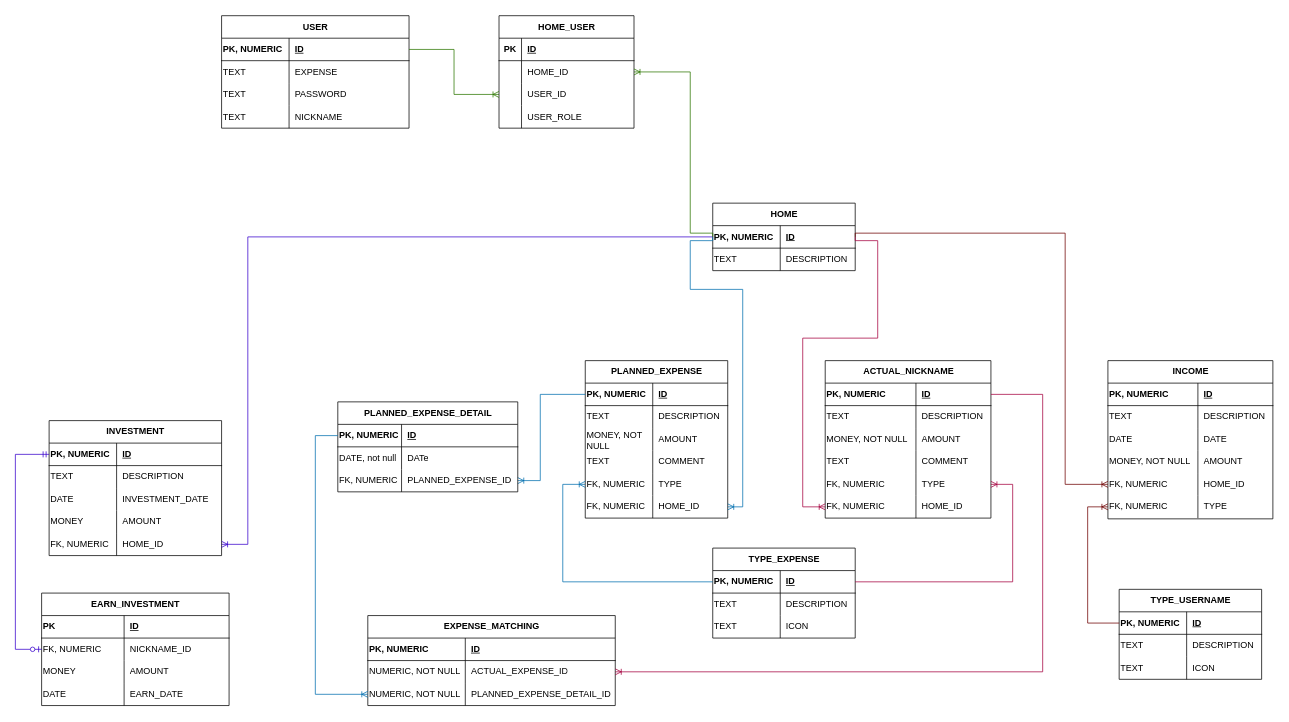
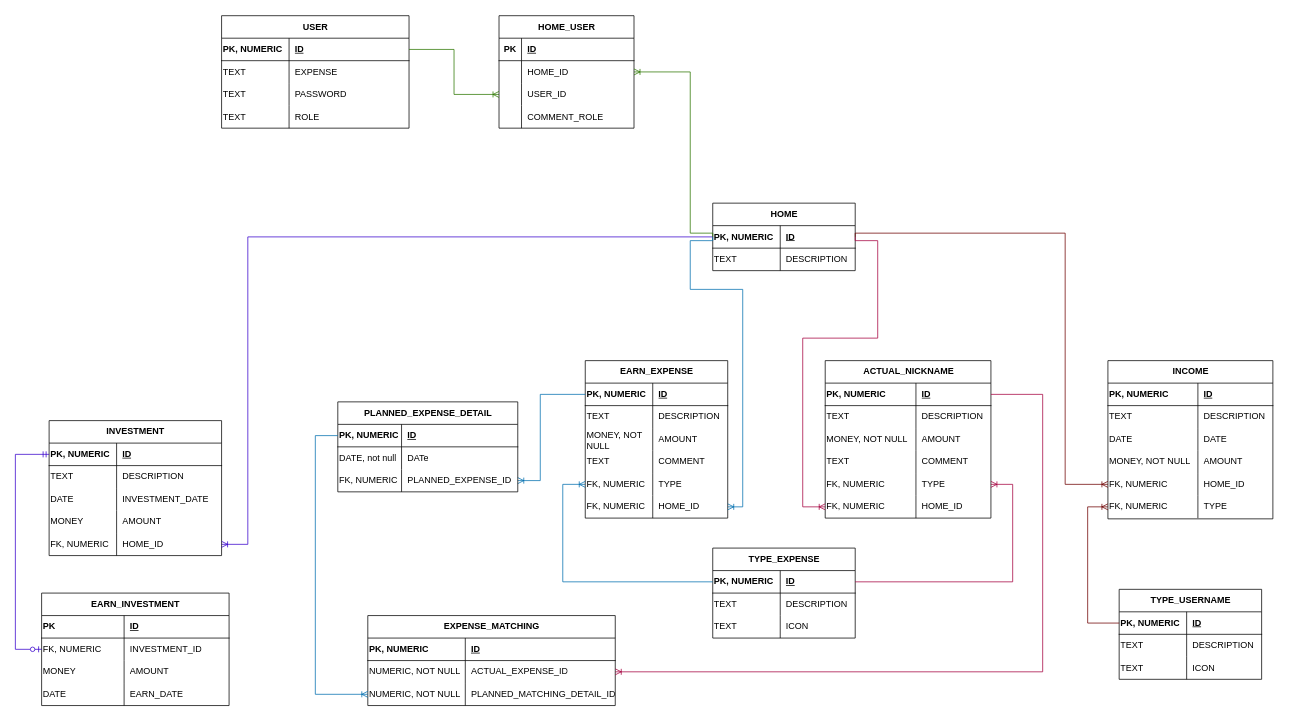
- <mxCell id="158" value="NICKNAME" style="shape=partialRectangle;connectable=0;fillColor=none;top=0;left=0;bottom=0;right=0;align=left;spacingLeft=6;overflow=hidden;whiteSpace=wrap;html=1;" parent="156" vertex="1"><mxGeometry x="90" width="160" height="30" as="geometry"><mxRectangle width="160" height="30" as="alternateBounds" /></mxGeometry></mxCell>
+ <mxCell id="158" value="ROLE" style="shape=partialRectangle;connectable=0;fillColor=none;top=0;left=0;bottom=0;right=0;align=left;spacingLeft=6;overflow=hidden;whiteSpace=wrap;html=1;" parent="156" vertex="1"><mxGeometry x="90" width="160" height="30" as="geometry"><mxRectangle width="160" height="30" as="alternateBounds" /></mxGeometry></mxCell>
- <mxCell id="171" value="USER_ROLE" style="shape=partialRectangle;connectable=0;fillColor=none;top=0;left=0;bottom=0;right=0;align=left;spacingLeft=6;overflow=hidden;whiteSpace=wrap;html=1;" parent="169" vertex="1"><mxGeometry x="30" width="150" height="30" as="geometry"><mxRectangle width="150" height="30" as="alternateBounds" /></mxGeometry></mxCell>
+ <mxCell id="171" value="COMMENT_ROLE" style="shape=partialRectangle;connectable=0;fillColor=none;top=0;left=0;bottom=0;right=0;align=left;spacingLeft=6;overflow=hidden;whiteSpace=wrap;html=1;" parent="169" vertex="1"><mxGeometry x="30" width="150" height="30" as="geometry"><mxRectangle width="150" height="30" as="alternateBounds" /></mxGeometry></mxCell>
- <mxCell id="2" value="PLANNED_EXPENSE" style="shape=table;startSize=30;container=1;collapsible=1;childLayout=tableLayout;fixedRows=1;rowLines=0;fontStyle=1;align=center;resizeLast=1;html=1;" parent="1" vertex="1"><mxGeometry x="780" y="480" width="190" height="210" as="geometry" /></mxCell>
+ <mxCell id="2" value="EARN_EXPENSE" style="shape=table;startSize=30;container=1;collapsible=1;childLayout=tableLayout;fixedRows=1;rowLines=0;fontStyle=1;align=center;resizeLast=1;html=1;" parent="1" vertex="1"><mxGeometry x="780" y="480" width="190" height="210" as="geometry" /></mxCell>
- <mxCell id="127" value="NICKNAME_ID" style="shape=partialRectangle;connectable=0;fillColor=none;top=0;left=0;bottom=0;right=0;align=left;spacingLeft=6;overflow=hidden;whiteSpace=wrap;html=1;" parent="125" vertex="1"><mxGeometry x="110.0" width="140.0" height="30" as="geometry"><mxRectangle width="140.0" height="30" as="alternateBounds" /></mxGeometry></mxCell>
+ <mxCell id="127" value="INVESTMENT_ID" style="shape=partialRectangle;connectable=0;fillColor=none;top=0;left=0;bottom=0;right=0;align=left;spacingLeft=6;overflow=hidden;whiteSpace=wrap;html=1;" parent="125" vertex="1"><mxGeometry x="110.0" width="140.0" height="30" as="geometry"><mxRectangle width="140.0" height="30" as="alternateBounds" /></mxGeometry></mxCell>
- <mxCell id="92" value="PLANNED_EXPENSE_DETAIL_ID" style="shape=partialRectangle;connectable=0;fillColor=none;top=0;left=0;bottom=0;right=0;align=left;spacingLeft=6;overflow=hidden;whiteSpace=wrap;html=1;" parent="90" vertex="1"><mxGeometry x="130" width="200" height="30" as="geometry"><mxRectangle width="200" height="30" as="alternateBounds" /></mxGeometry></mxCell>
+ <mxCell id="92" value="PLANNED_MATCHING_DETAIL_ID" style="shape=partialRectangle;connectable=0;fillColor=none;top=0;left=0;bottom=0;right=0;align=left;spacingLeft=6;overflow=hidden;whiteSpace=wrap;html=1;" parent="90" vertex="1"><mxGeometry x="130" width="200" height="30" as="geometry"><mxRectangle width="200" height="30" as="alternateBounds" /></mxGeometry></mxCell>
